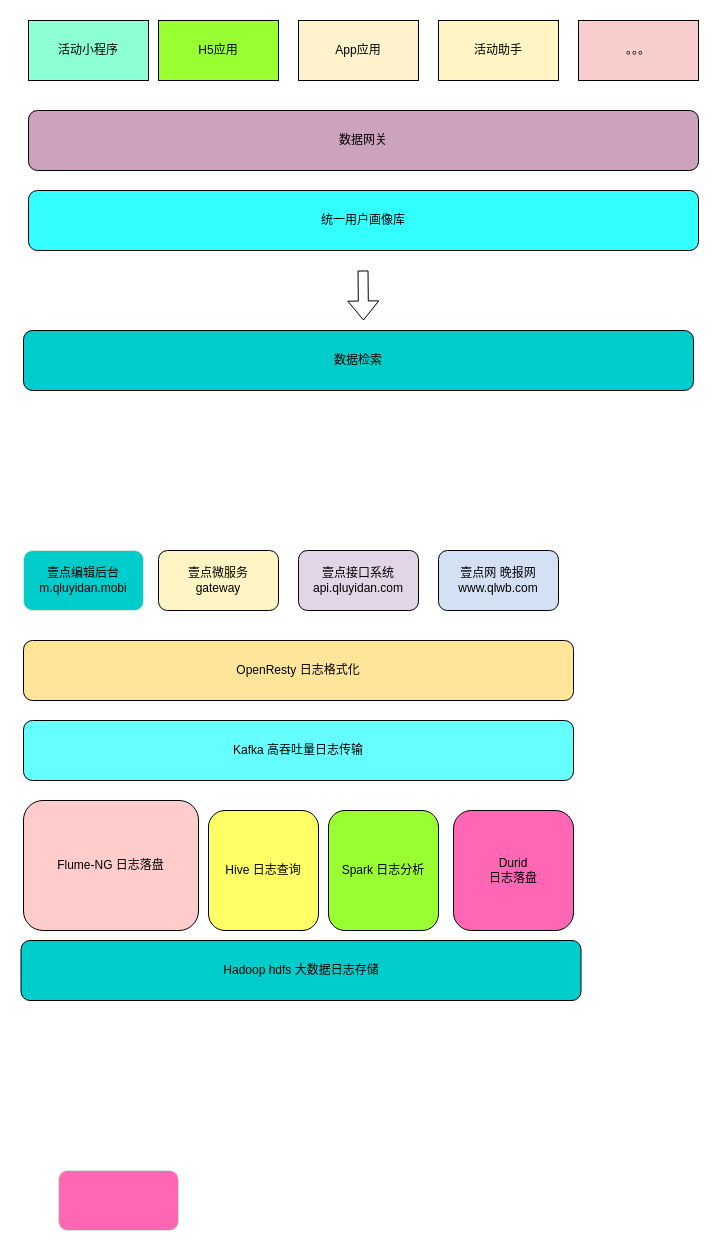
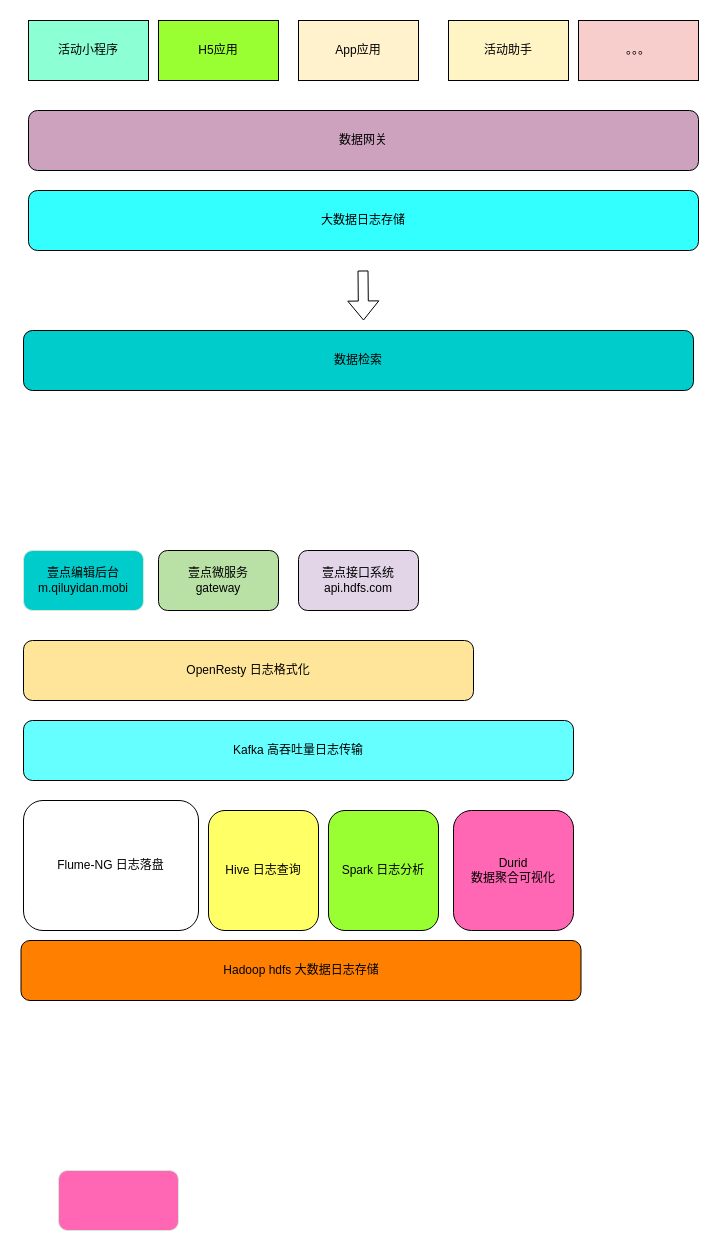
- <mxCell id="5" value="活动助手" style="rounded=0;whiteSpace=wrap;html=1;fillColor=#FFF4C3;" vertex="1" parent="1"><mxGeometry x="438" y="20" width="120" height="60" as="geometry" /></mxCell>
+ <mxCell id="5" value="活动助手" style="rounded=0;whiteSpace=wrap;html=1;fillColor=#FFF4C3;" vertex="1" parent="1"><mxGeometry x="448" y="20" width="120" height="60" as="geometry" /></mxCell>
- <mxCell id="8" value="统一用户画像库" style="rounded=1;whiteSpace=wrap;html=1;fillColor=#33FFFF;" vertex="1" parent="1"><mxGeometry x="28" y="190" width="670" height="60" as="geometry" /></mxCell>
+ <mxCell id="8" value="大数据日志存储" style="rounded=1;whiteSpace=wrap;html=1;fillColor=#33FFFF;" vertex="1" parent="1"><mxGeometry x="28" y="190" width="670" height="60" as="geometry" /></mxCell>
- <mxCell id="11" value="壹点编辑后台&lt;br&gt;m.qluyidan.mobi" style="rounded=1;whiteSpace=wrap;html=1;fillColor=#00CCCC;strokeColor=#D5E8D4;" vertex="1" parent="1"><mxGeometry x="23" y="550" width="120" height="60" as="geometry" /></mxCell>
+ <mxCell id="11" value="壹点编辑后台&lt;br&gt;m.qiluyidan.mobi" style="rounded=1;whiteSpace=wrap;html=1;fillColor=#00CCCC;strokeColor=#D5E8D4;" vertex="1" parent="1"><mxGeometry x="23" y="550" width="120" height="60" as="geometry" /></mxCell>
- <mxCell id="12" value="壹点微服务&lt;br&gt;gateway" style="rounded=1;whiteSpace=wrap;html=1;fillColor=#fff4c3;" vertex="1" parent="1"><mxGeometry x="158" y="550" width="120" height="60" as="geometry" /></mxCell>
+ <mxCell id="12" value="壹点微服务&lt;br&gt;gateway" style="rounded=1;whiteSpace=wrap;html=1;fillColor=#B9E0A5;" vertex="1" parent="1"><mxGeometry x="158" y="550" width="120" height="60" as="geometry" /></mxCell>
- <mxCell id="13" value="壹点接口系统&lt;br&gt;api.qluyidan.com" style="rounded=1;whiteSpace=wrap;html=1;fillColor=#E1D5E7;" vertex="1" parent="1"><mxGeometry x="298" y="550" width="120" height="60" as="geometry" /></mxCell>
+ <mxCell id="13" value="壹点接口系统&lt;br&gt;api.hdfs.com" style="rounded=1;whiteSpace=wrap;html=1;fillColor=#E1D5E7;" vertex="1" parent="1"><mxGeometry x="298" y="550" width="120" height="60" as="geometry" /></mxCell>
- <mxCell id="14" value="壹点网 晚报网&lt;br&gt;www.qlwb.com" style="rounded=1;whiteSpace=wrap;html=1;fillColor=#D4E1F5;" vertex="1" parent="1"><mxGeometry x="438" y="550" width="120" height="60" as="geometry" /></mxCell>
- <mxCell id="15" value="OpenResty 日志格式化" style="rounded=1;whiteSpace=wrap;html=1;fillColor=#FFE599;" vertex="1" parent="1"><mxGeometry x="23" y="640" width="550" height="60" as="geometry" /></mxCell>
+ <mxCell id="15" value="OpenResty 日志格式化" style="rounded=1;whiteSpace=wrap;html=1;fillColor=#FFE599;" vertex="1" parent="1"><mxGeometry x="23" y="640" width="450" height="60" as="geometry" /></mxCell>
- <mxCell id="17" value="Flume-NG 日志落盘" style="rounded=1;whiteSpace=wrap;html=1;fillColor=#FFCCCC;" vertex="1" parent="1"><mxGeometry x="23" y="800" width="175" height="130" as="geometry" /></mxCell>
+ <mxCell id="17" value="Flume-NG 日志落盘" style="rounded=1;whiteSpace=wrap;html=1;fillColor=#ffffff;" vertex="1" parent="1"><mxGeometry x="23" y="800" width="175" height="130" as="geometry" /></mxCell>
- <mxCell id="20" value="Durid&lt;br&gt;日志落盘" style="rounded=1;whiteSpace=wrap;html=1;fillColor=#FF66B3;" vertex="1" parent="1"><mxGeometry x="453" y="810" width="120" height="120" as="geometry" /></mxCell>
+ <mxCell id="20" value="Durid&lt;br&gt;数据聚合可视化" style="rounded=1;whiteSpace=wrap;html=1;fillColor=#FF66B3;" vertex="1" parent="1"><mxGeometry x="453" y="810" width="120" height="120" as="geometry" /></mxCell>
- <mxCell id="18" value="Hadoop hdfs 大数据日志存储" style="rounded=1;whiteSpace=wrap;html=1;fillColor=#00cccc;" vertex="1" parent="1"><mxGeometry x="20.5" y="940" width="560" height="60" as="geometry" /></mxCell>
+ <mxCell id="18" value="Hadoop hdfs 大数据日志存储" style="rounded=1;whiteSpace=wrap;html=1;fillColor=#FF8000;" vertex="1" parent="1"><mxGeometry x="20.5" y="940" width="560" height="60" as="geometry" /></mxCell>
